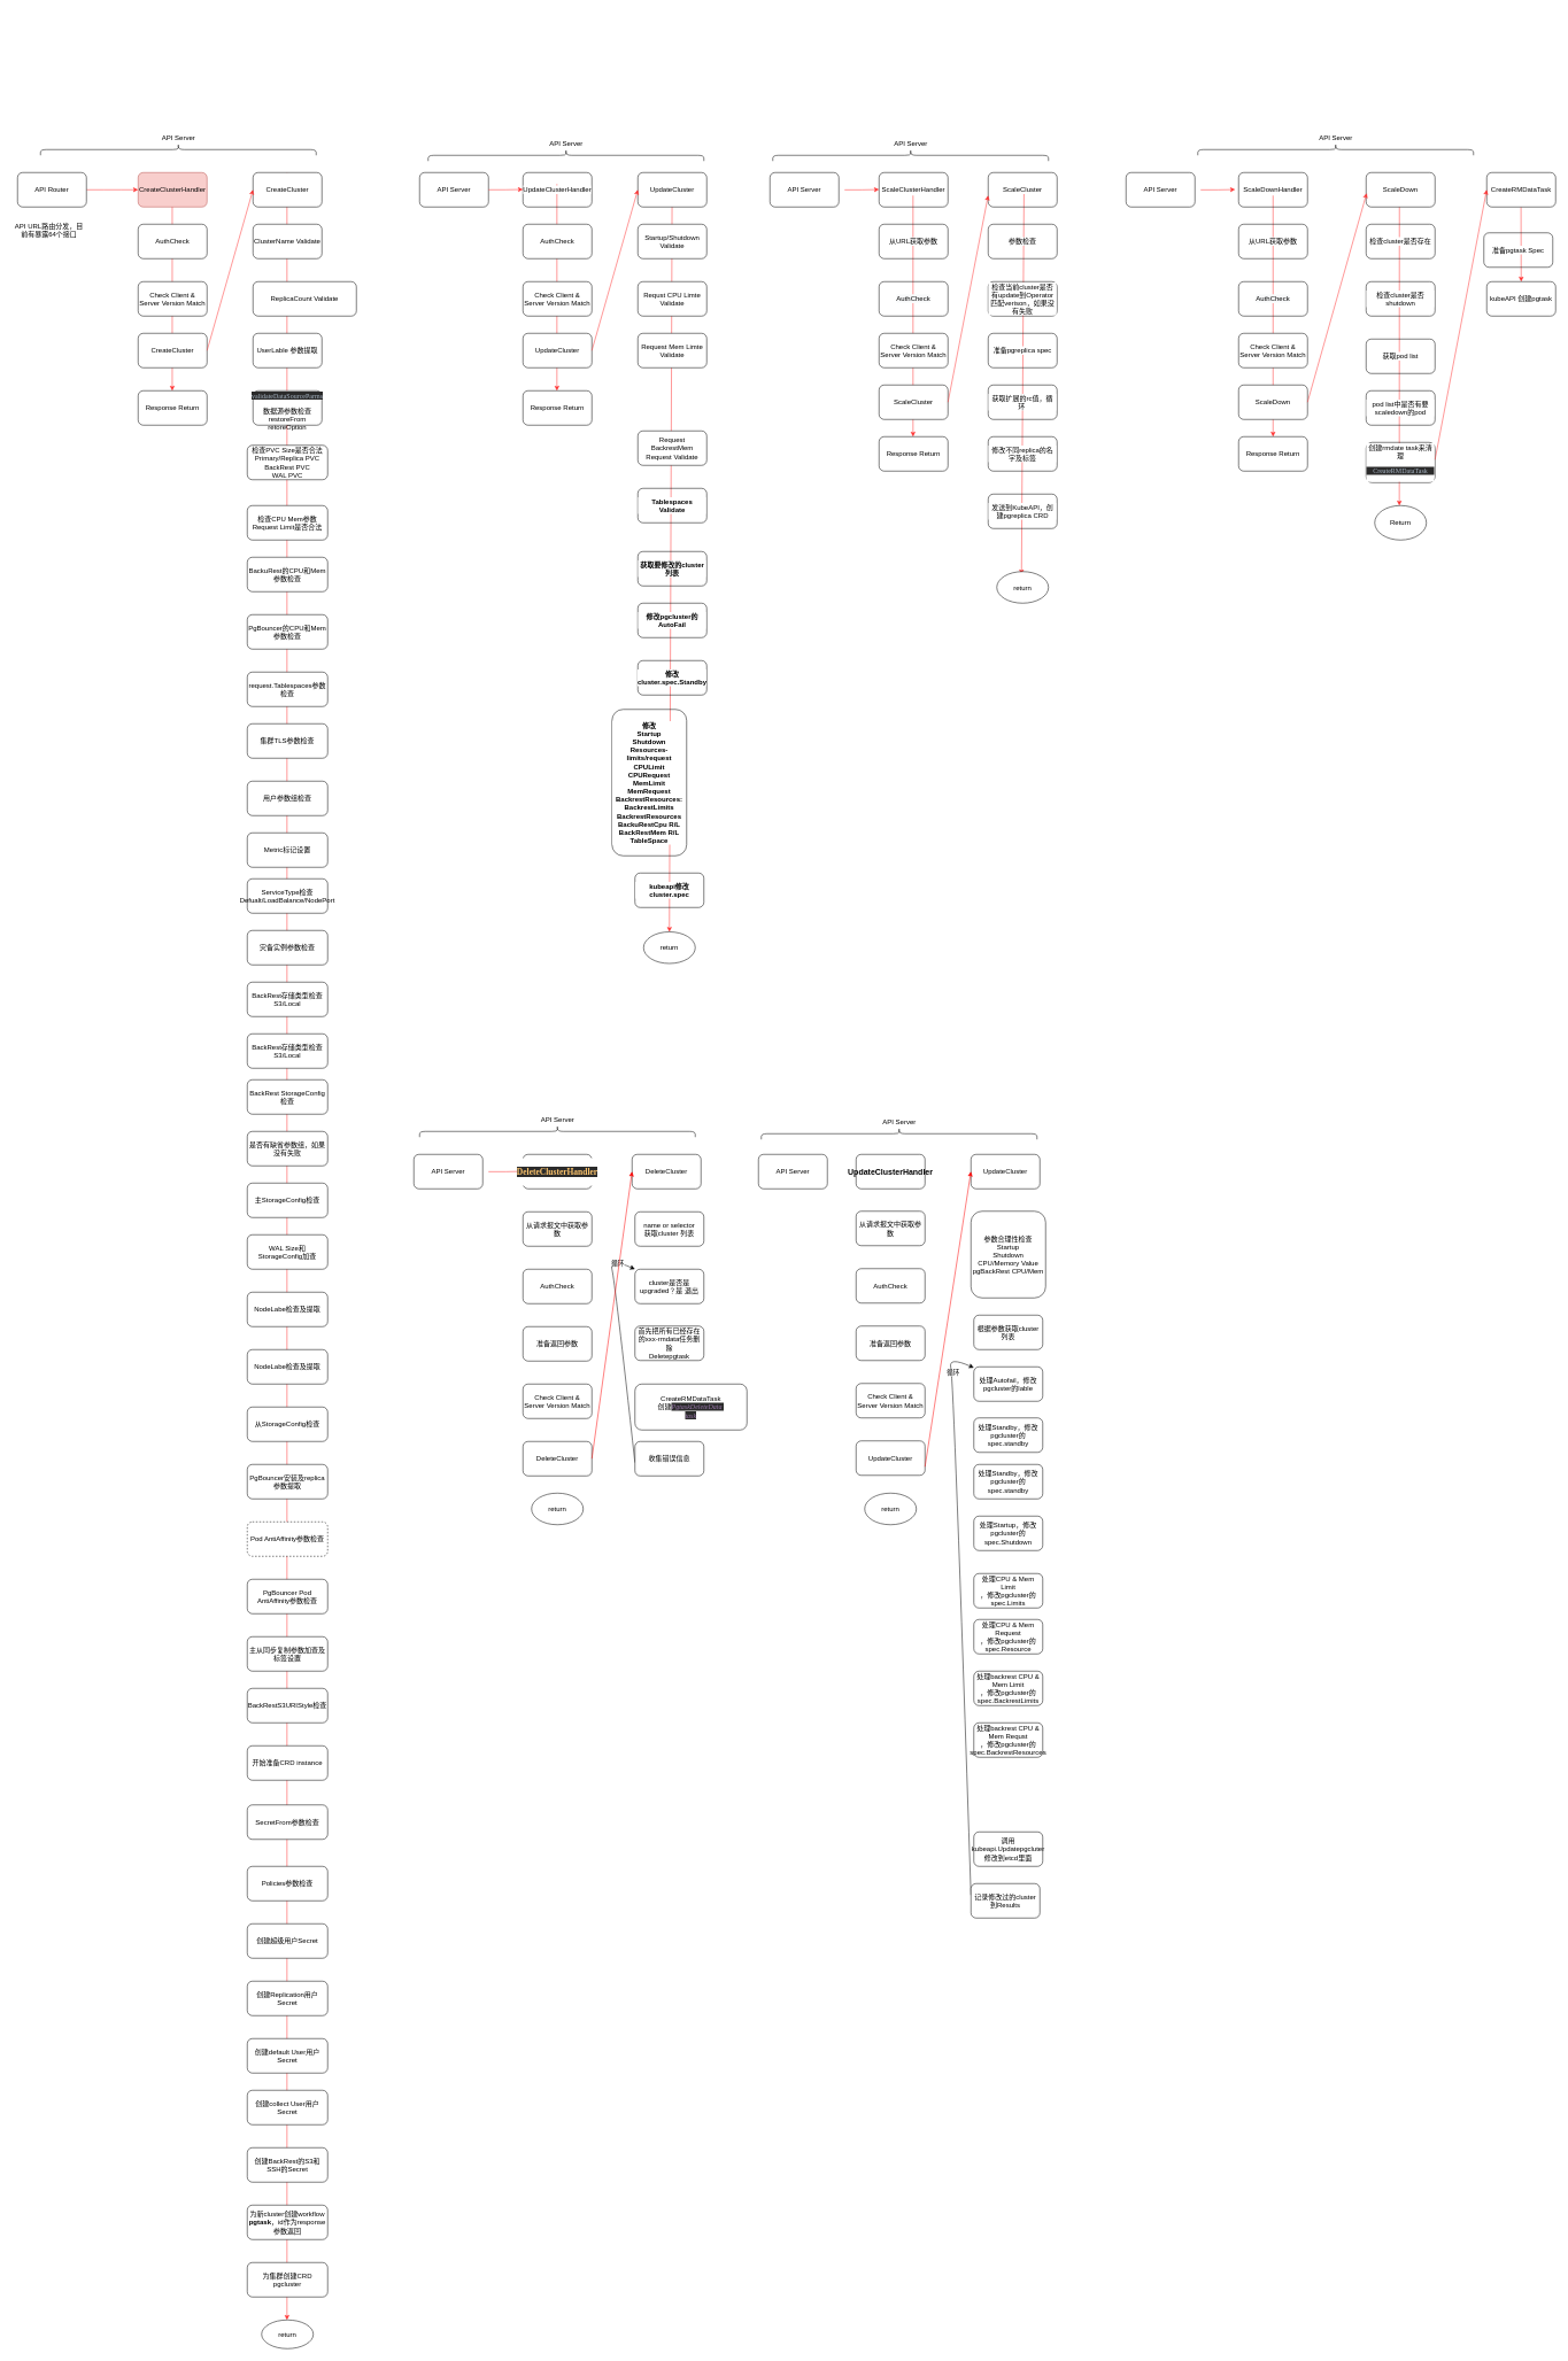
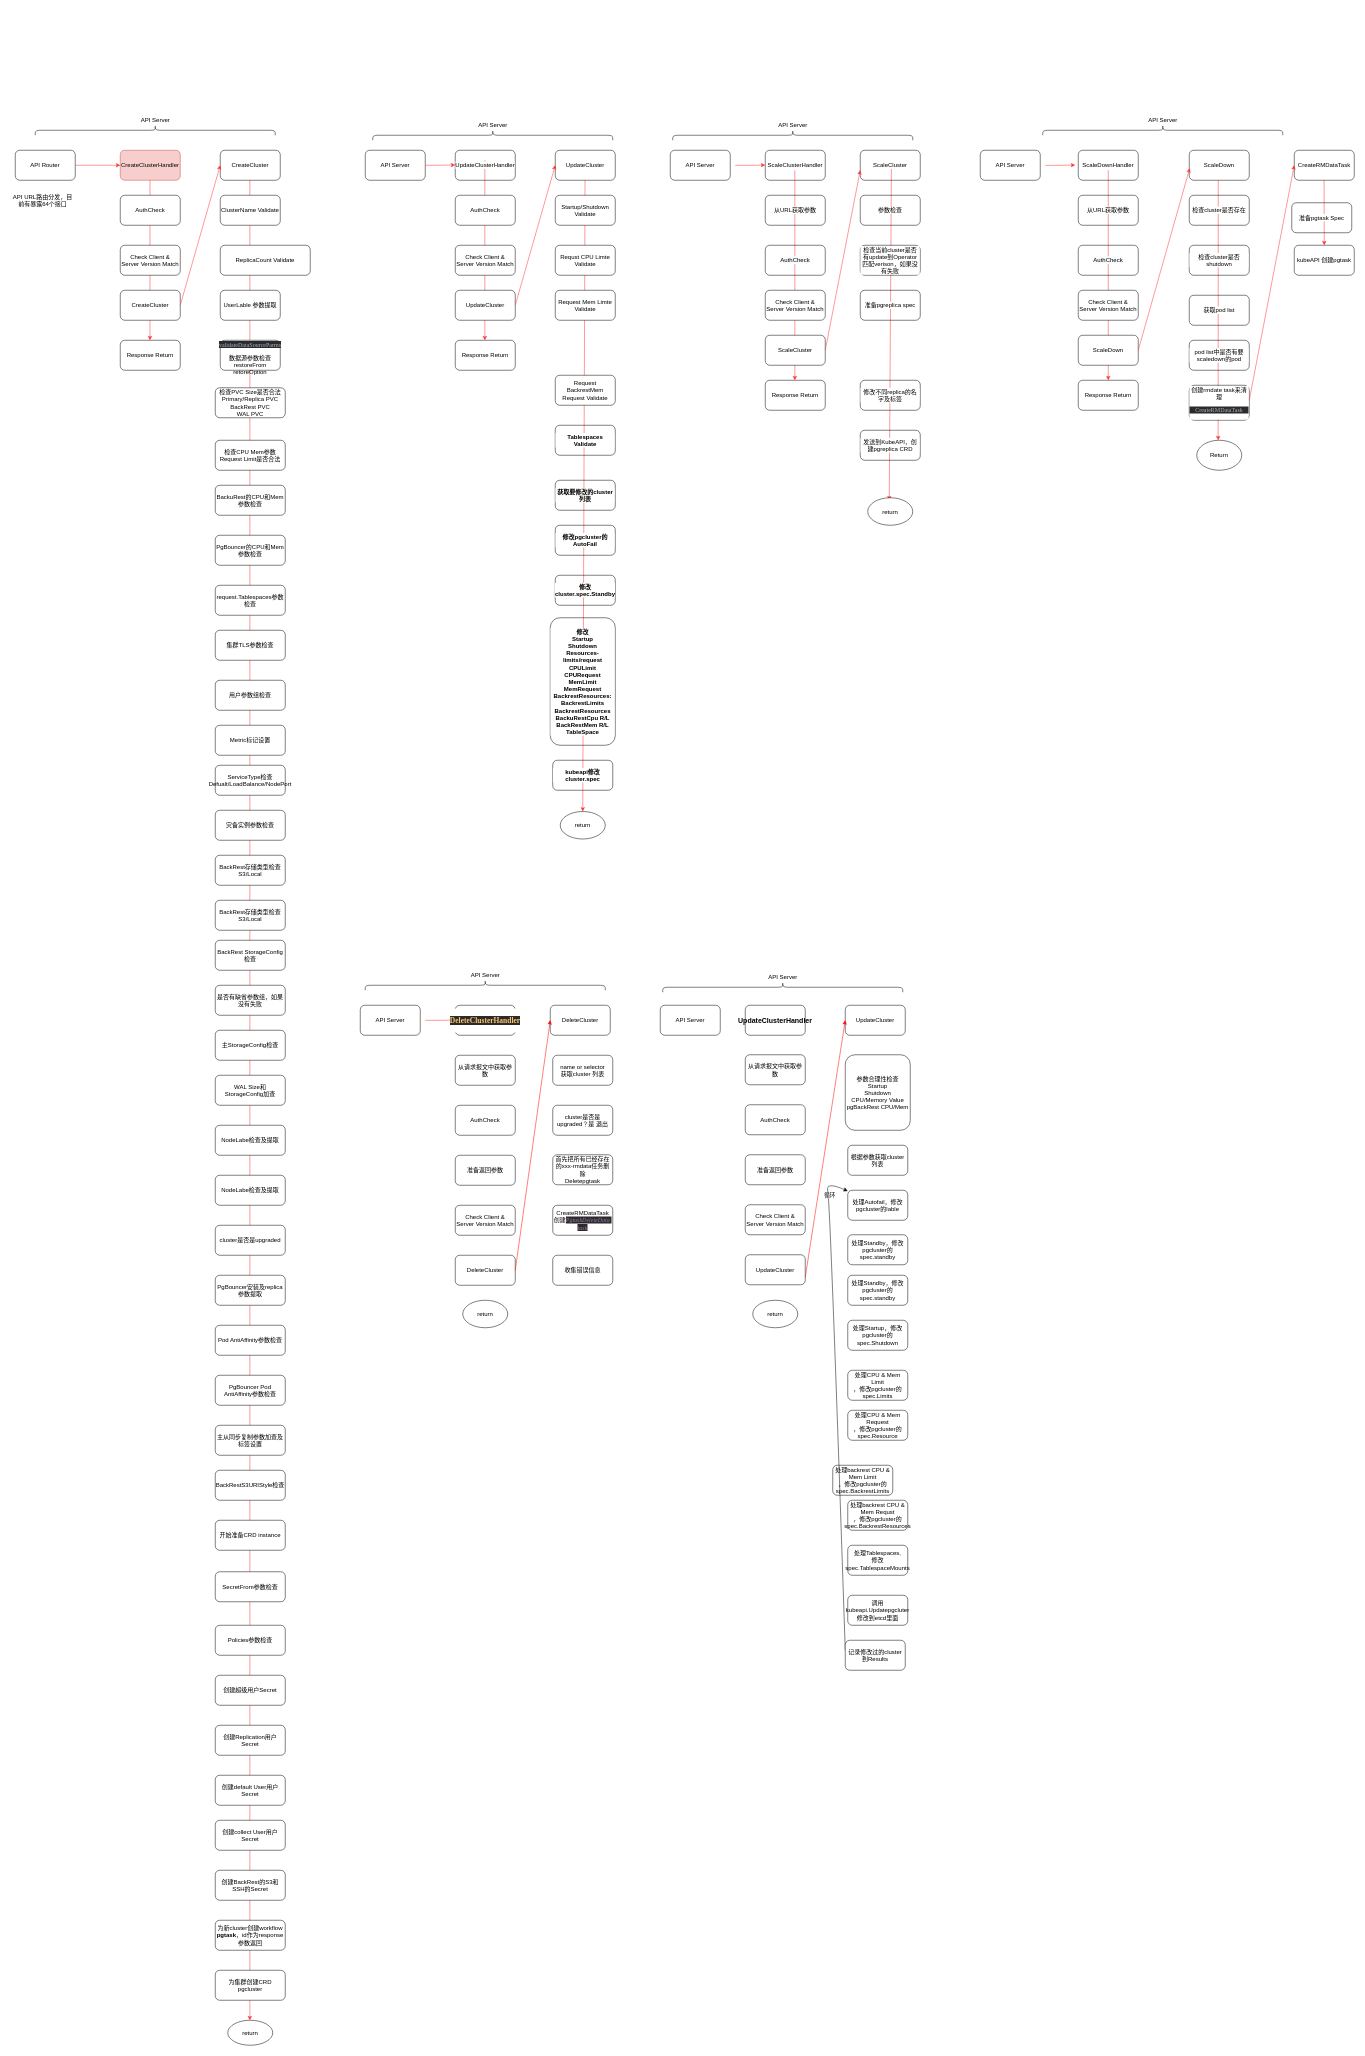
- <mxCell id="92" value="&lt;font color=&quot;#000000&quot;&gt;获取扩展的rc值，循环&amp;nbsp;&lt;br&gt;&lt;/font&gt;" style="rounded=1;whiteSpace=wrap;html=1;labelBackgroundColor=#FFFFFF;strokeWidth=1;fillColor=none;gradientColor=none;fontColor=#FFFFFF;align=center;" parent="1" vertex="1"><mxGeometry x="1720" y="670" width="120" height="60" as="geometry" /></mxCell>
- <mxCell id="76" value="&lt;font color=&quot;#000000&quot;&gt;&lt;b&gt;修改&lt;br&gt;Startup&lt;br&gt;Shutdown&lt;br&gt;Resources-limits/request&lt;br&gt;CPULimit&lt;br&gt;CPURequest&lt;br&gt;MemLimit&lt;br&gt;MemRequest&lt;br&gt;BackrestResources:&lt;br&gt;BackrestLimits&lt;br&gt;BackrestResources&lt;br&gt;BackuRestCpu R/L&lt;br&gt;BackRestMem R/L&lt;br&gt;TableSpace&lt;br&gt;&lt;/b&gt;&lt;/font&gt;" style="rounded=1;whiteSpace=wrap;html=1;labelBackgroundColor=#FFFFFF;strokeWidth=1;fillColor=none;gradientColor=none;fontColor=#FFFFFF;align=center;" parent="1" vertex="1"><mxGeometry x="1065" y="1235" width="130" height="255" as="geometry" /></mxCell>
+ <mxCell id="76" value="&lt;font color=&quot;#000000&quot;&gt;&lt;b&gt;修改&lt;br&gt;Startup&lt;br&gt;Shutdown&lt;br&gt;Resources-limits/request&lt;br&gt;CPULimit&lt;br&gt;CPURequest&lt;br&gt;MemLimit&lt;br&gt;MemRequest&lt;br&gt;BackrestResources:&lt;br&gt;BackrestLimits&lt;br&gt;BackrestResources&lt;br&gt;BackuRestCpu R/L&lt;br&gt;BackRestMem R/L&lt;br&gt;TableSpace&lt;br&gt;&lt;/b&gt;&lt;/font&gt;" style="rounded=1;whiteSpace=wrap;html=1;labelBackgroundColor=#FFFFFF;strokeWidth=1;fillColor=none;gradientColor=none;fontColor=#FFFFFF;align=center;" parent="1" vertex="1"><mxGeometry x="1100" y="1235" width="130" height="255" as="geometry" /></mxCell>
- <mxCell id="139" value="" style="curved=1;endArrow=classic;html=1;exitX=0;exitY=0.611;exitDx=0;exitDy=0;exitPerimeter=0;" parent="1" source="141" target="136" edge="1"><mxGeometry width="50" height="50" relative="1" as="geometry"><mxPoint x="1070" y="2501.333" as="sourcePoint" /><mxPoint x="1110" y="2190" as="targetPoint" /><Array as="points"><mxPoint x="1070" y="2230" /><mxPoint x="1060" y="2190" /><mxPoint x="1105" y="2210" /></Array></mxGeometry></mxCell>
- <mxCell id="140" value="循环" style="edgeLabel;html=1;align=center;verticalAlign=middle;resizable=0;points=[];" parent="139" vertex="1" connectable="0"><mxGeometry x="0.841" y="-2" relative="1" as="geometry"><mxPoint as="offset" /></mxGeometry></mxCell>
- <mxCell id="138" value="CreateRMDataTask&lt;br&gt;创建&lt;span style=&quot;color: rgb(152 , 118 , 170) ; font-style: italic ; background-color: rgb(43 , 43 , 43) ; font-family: &amp;#34;menlo&amp;#34; ; font-size: 9pt&quot;&gt;PgtaskDeleteData&amp;nbsp;&lt;br&gt;task&lt;br&gt;&lt;/span&gt;" style="rounded=1;whiteSpace=wrap;html=1;" parent="1" vertex="1"><mxGeometry x="1105" y="2410" width="195" height="80" as="geometry" /></mxCell>
+ <mxCell id="138" value="CreateRMDataTask&lt;br&gt;创建&lt;span style=&quot;color: rgb(152 , 118 , 170) ; font-style: italic ; background-color: rgb(43 , 43 , 43) ; font-family: &amp;#34;menlo&amp;#34; ; font-size: 9pt&quot;&gt;PgtaskDeleteData&amp;nbsp;&lt;br&gt;task&lt;br&gt;&lt;/span&gt;" style="rounded=1;whiteSpace=wrap;html=1;" parent="1" vertex="1"><mxGeometry x="1105" y="2410" width="120" height="60" as="geometry" /></mxCell>
- <mxCell id="40" value="从StorageConfig检查" style="rounded=1;whiteSpace=wrap;html=1;" parent="1" vertex="1"><mxGeometry x="430" y="2450" width="140" height="60" as="geometry" /></mxCell>
+ <mxCell id="40" value="cluster是否是upgraded" style="rounded=1;whiteSpace=wrap;html=1;" parent="1" vertex="1"><mxGeometry x="430" y="2450" width="140" height="60" as="geometry" /></mxCell>
- <mxCell id="42" value="Pod AntiAffinity参数检查" style="rounded=1;whiteSpace=wrap;html=1;dashed=1;" parent="1" vertex="1"><mxGeometry x="430" y="2650" width="140" height="60" as="geometry" /></mxCell>
+ <mxCell id="42" value="Pod AntiAffinity参数检查" style="rounded=1;whiteSpace=wrap;html=1;" parent="1" vertex="1"><mxGeometry x="430" y="2650" width="140" height="60" as="geometry" /></mxCell>
- <mxCell id="165" value="处理backrest CPU &amp;amp; Mem Limit&lt;br&gt;，修改pgcluster的spec.BackrestLimits" style="rounded=1;whiteSpace=wrap;html=1;" parent="1" vertex="1"><mxGeometry x="1695" y="2910" width="120" height="60" as="geometry" /></mxCell>
+ <mxCell id="165" value="处理backrest CPU &amp;amp; Mem Limit&lt;br&gt;，修改pgcluster的spec.BackrestLimits" style="rounded=1;whiteSpace=wrap;html=1;" parent="1" vertex="1"><mxGeometry x="1665" y="2930" width="120" height="60" as="geometry" /></mxCell>
+ <mxCell id="167" value="处理Tablespaces,&lt;br&gt;修改spec.TablespaceMounts" style="rounded=1;whiteSpace=wrap;html=1;" parent="1" vertex="1"><mxGeometry x="1695" y="3090" width="120" height="60" as="geometry" /></mxCell>
